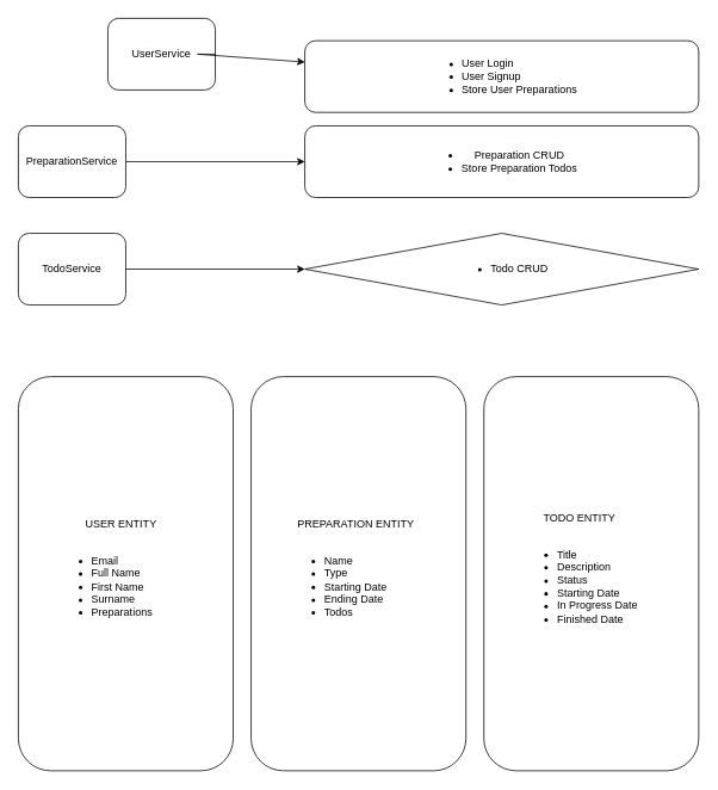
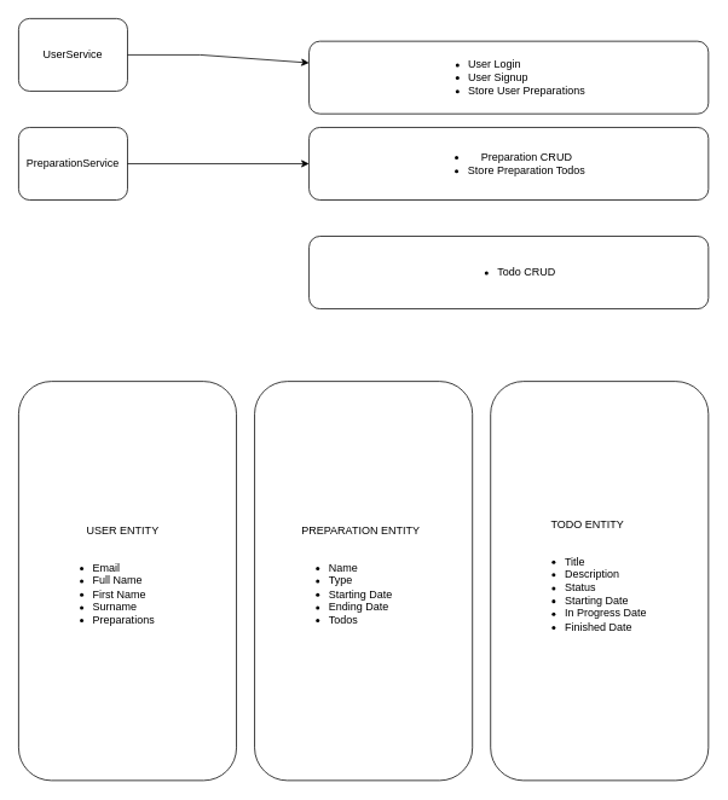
- <mxCell id="2" value="UserService" style="rounded=1;whiteSpace=wrap;html=1;" vertex="1" parent="1"><mxGeometry x="120" y="20" width="120" height="80" as="geometry" /></mxCell>
+ <mxCell id="2" value="UserService" style="rounded=1;whiteSpace=wrap;html=1;" vertex="1" parent="1"><mxGeometry x="20" y="20" width="120" height="80" as="geometry" /></mxCell>
- <mxCell id="9" value="TodoService" style="rounded=1;whiteSpace=wrap;html=1;" vertex="1" parent="1"><mxGeometry x="20" y="260" width="120" height="80" as="geometry" /></mxCell>
- <mxCell id="10" value="" style="endArrow=classic;html=1;rounded=0;exitX=1;exitY=0.5;exitDx=0;exitDy=0;" edge="1" parent="1" source="9" target="11"><mxGeometry width="50" height="50" relative="1" as="geometry"><mxPoint x="400" y="530" as="sourcePoint" /><mxPoint x="340" y="300" as="targetPoint" /></mxGeometry></mxCell>
- <mxCell id="11" value="&lt;ul&gt;&lt;li&gt;Todo CRUD&lt;/li&gt;&lt;/ul&gt;" style="rhombus;whiteSpace=wrap;html=1;align=center;" vertex="1" parent="1"><mxGeometry x="340" y="260" width="440" height="80" as="geometry" /></mxCell>
+ <mxCell id="11" value="&lt;ul&gt;&lt;li&gt;Todo CRUD&lt;/li&gt;&lt;/ul&gt;" style="rounded=1;whiteSpace=wrap;html=1;align=center;" vertex="1" parent="1"><mxGeometry x="340" y="260" width="440" height="80" as="geometry" /></mxCell>
